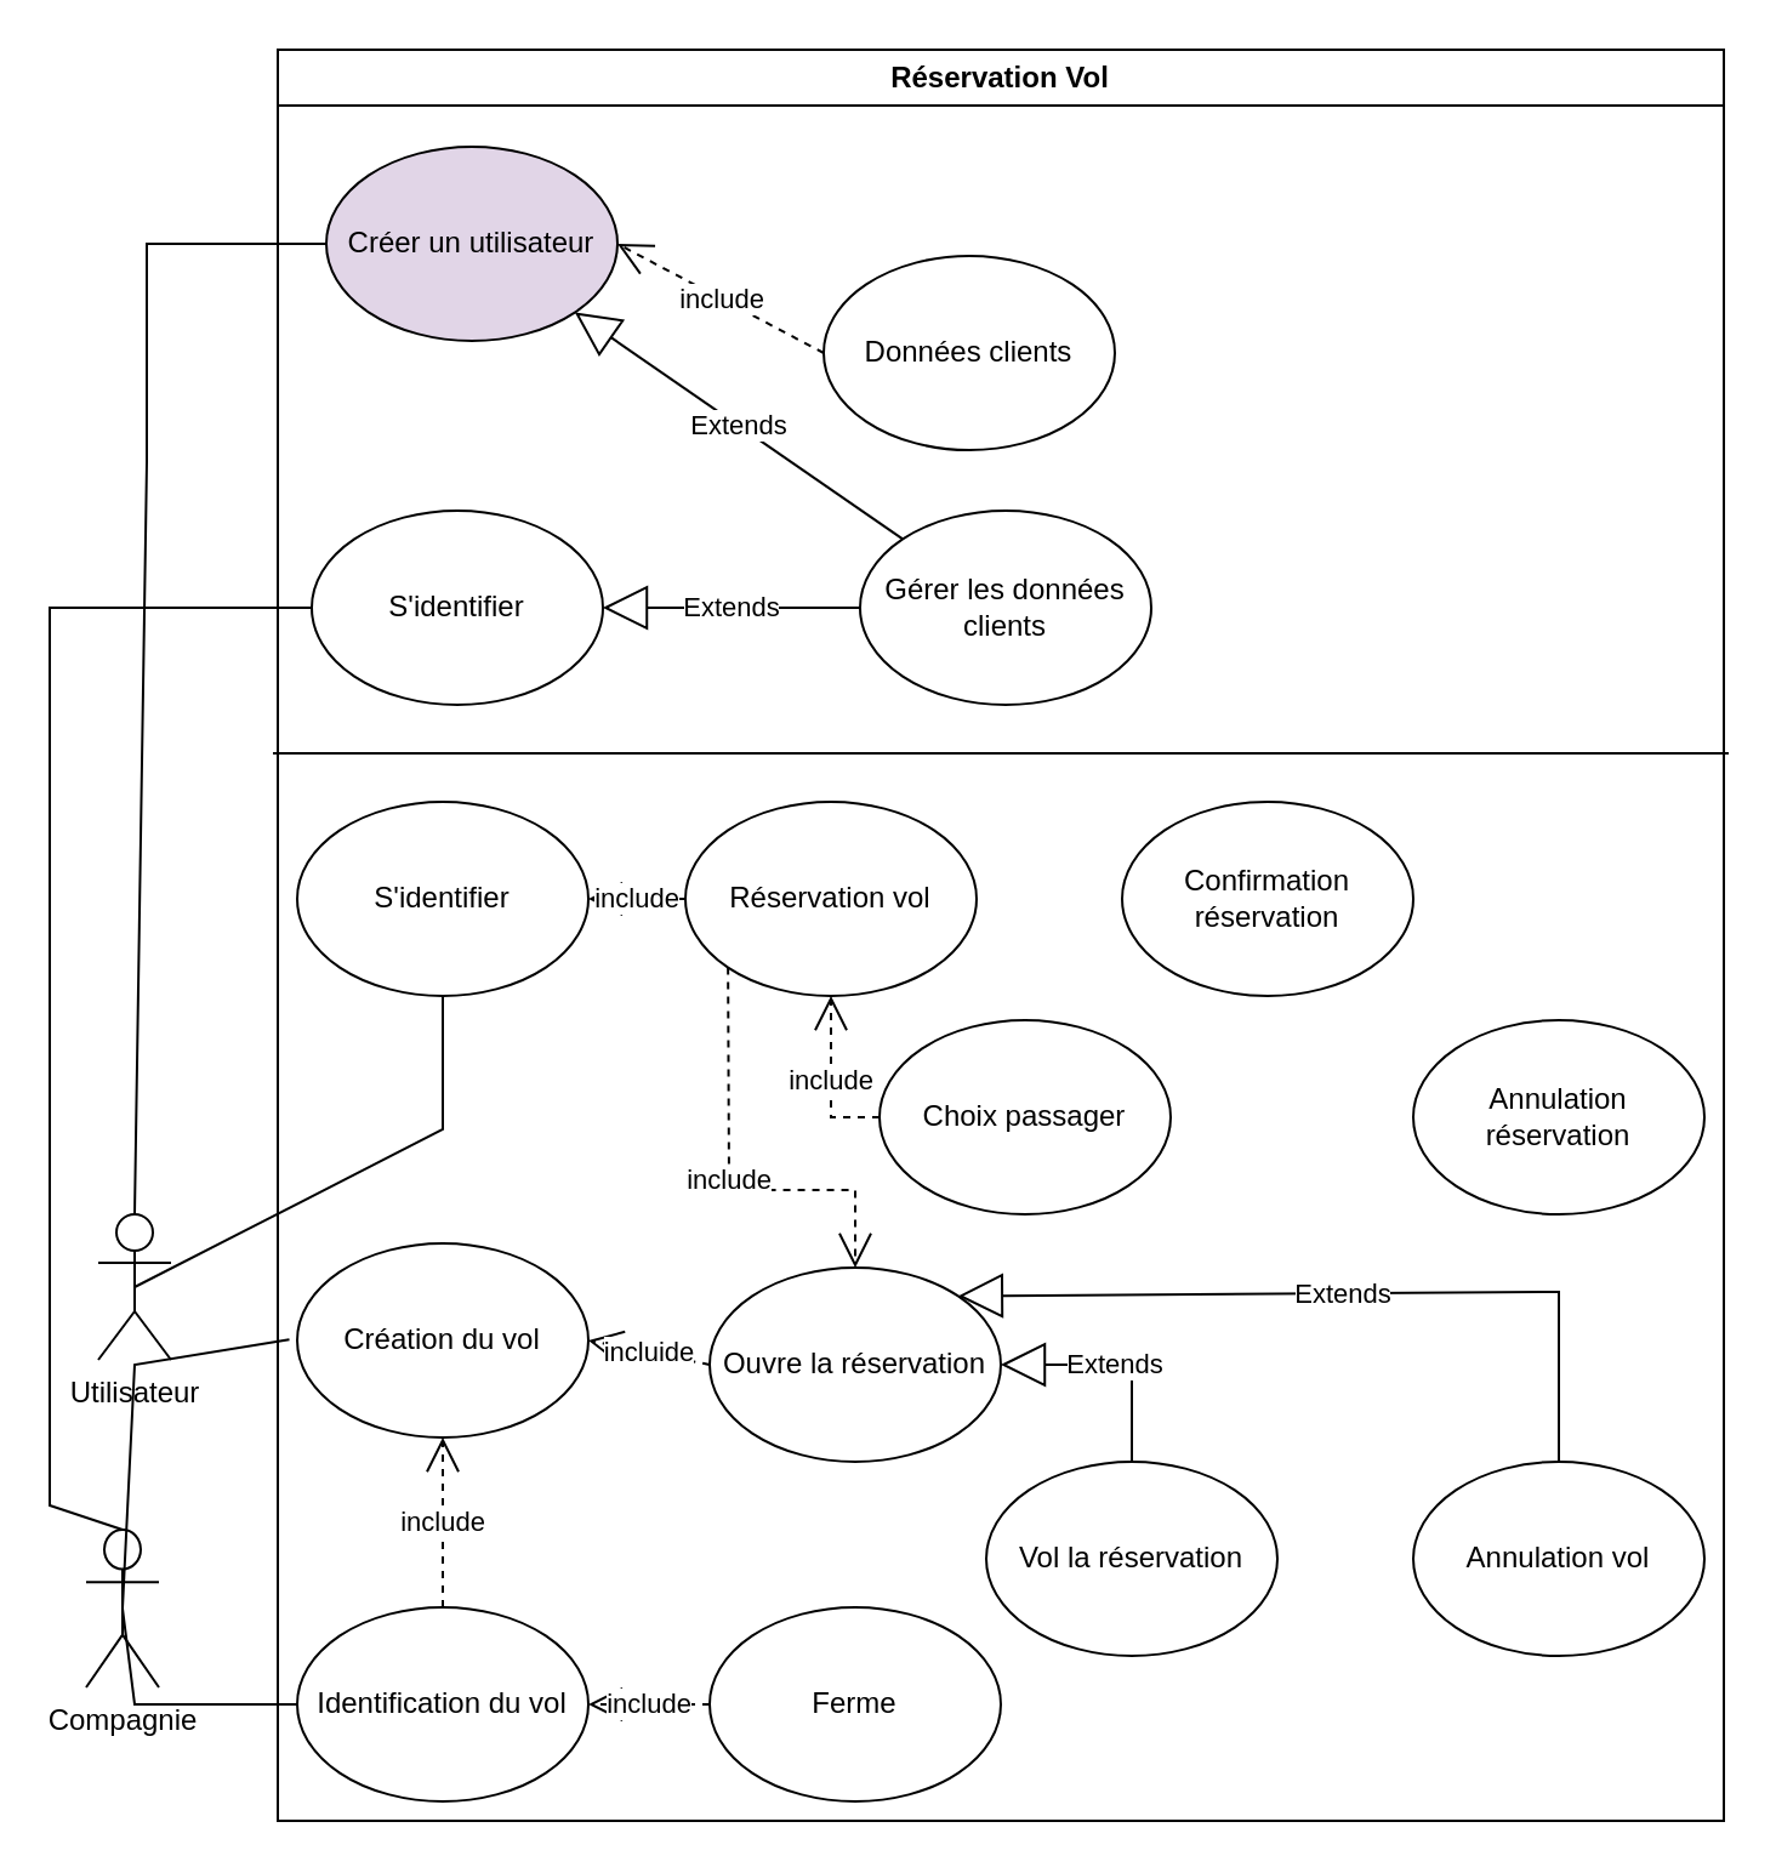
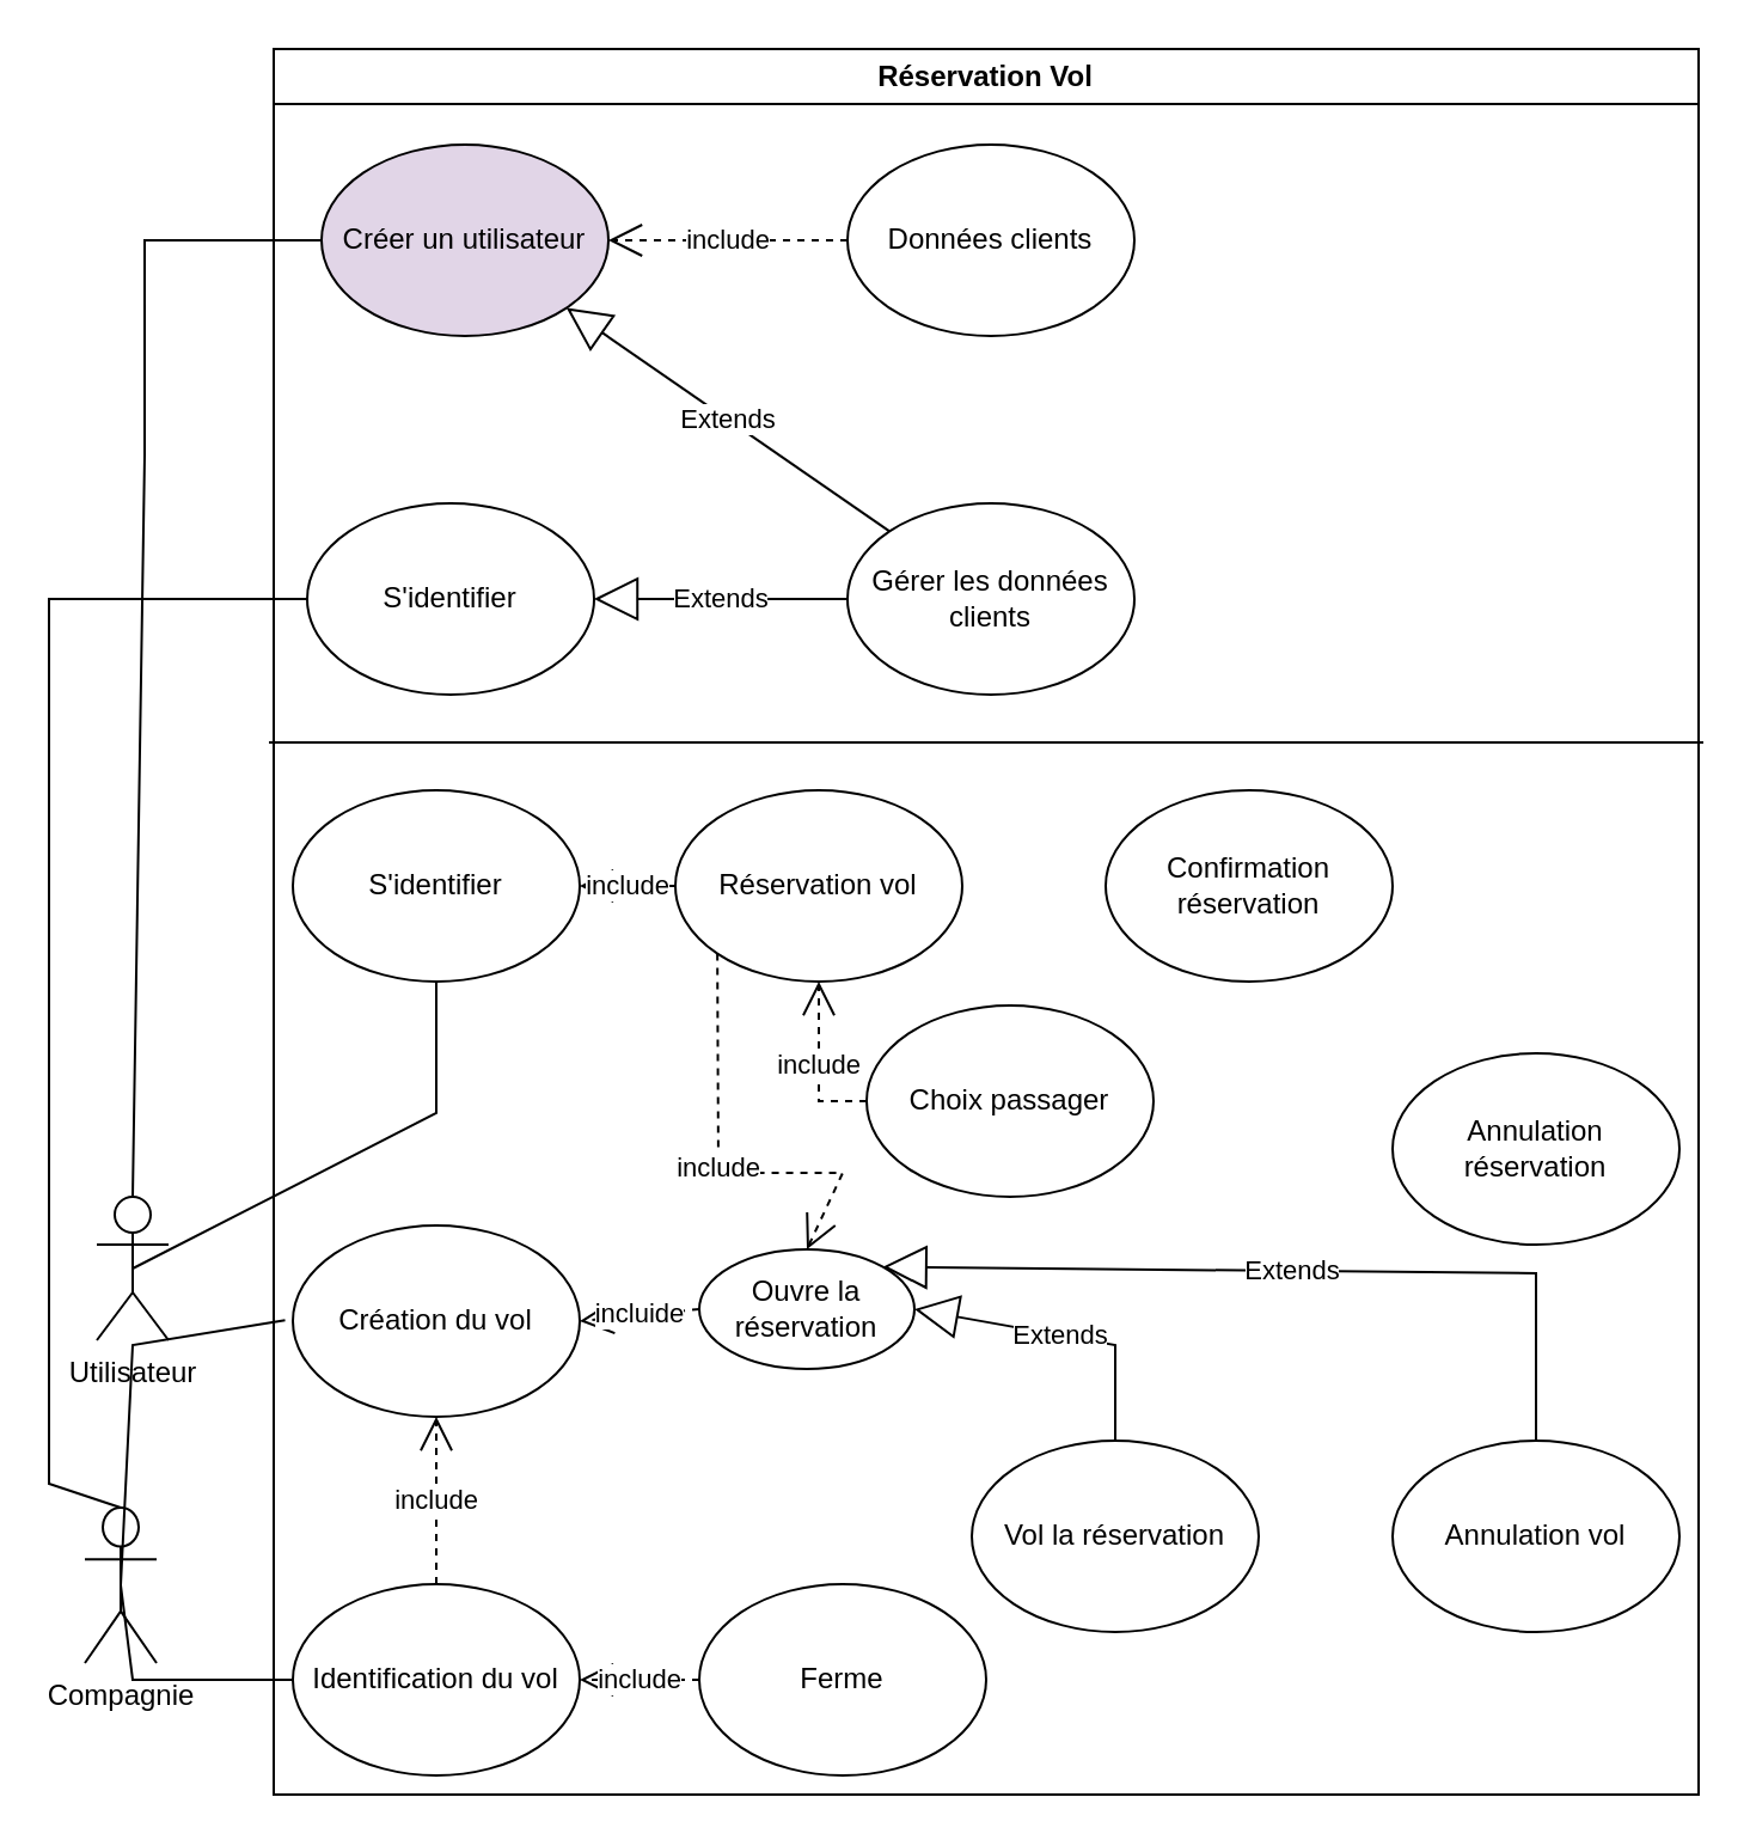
- <mxCell id="24" value="Données clients" style="ellipse;whiteSpace=wrap;html=1;" vertex="1" parent="2"><mxGeometry x="225" y="85" width="120" height="80" as="geometry" /></mxCell>
+ <mxCell id="24" value="Données clients" style="ellipse;whiteSpace=wrap;html=1;" vertex="1" parent="2"><mxGeometry x="240" y="40" width="120" height="80" as="geometry" /></mxCell>
- <mxCell id="8" value="Annulation réservation" style="ellipse;whiteSpace=wrap;html=1;" vertex="1" parent="2"><mxGeometry x="468" y="400" width="120" height="80" as="geometry" /></mxCell>
+ <mxCell id="8" value="Annulation réservation" style="ellipse;whiteSpace=wrap;html=1;" vertex="1" parent="2"><mxGeometry x="468" y="420" width="120" height="80" as="geometry" /></mxCell>
- <mxCell id="5" value="Ouvre la réservation" style="ellipse;whiteSpace=wrap;html=1;" vertex="1" parent="2"><mxGeometry x="178" y="502" width="120" height="80" as="geometry" /></mxCell>
+ <mxCell id="5" value="Ouvre la réservation" style="ellipse;whiteSpace=wrap;html=1;" vertex="1" parent="2"><mxGeometry x="178" y="502" width="90" height="50" as="geometry" /></mxCell>
